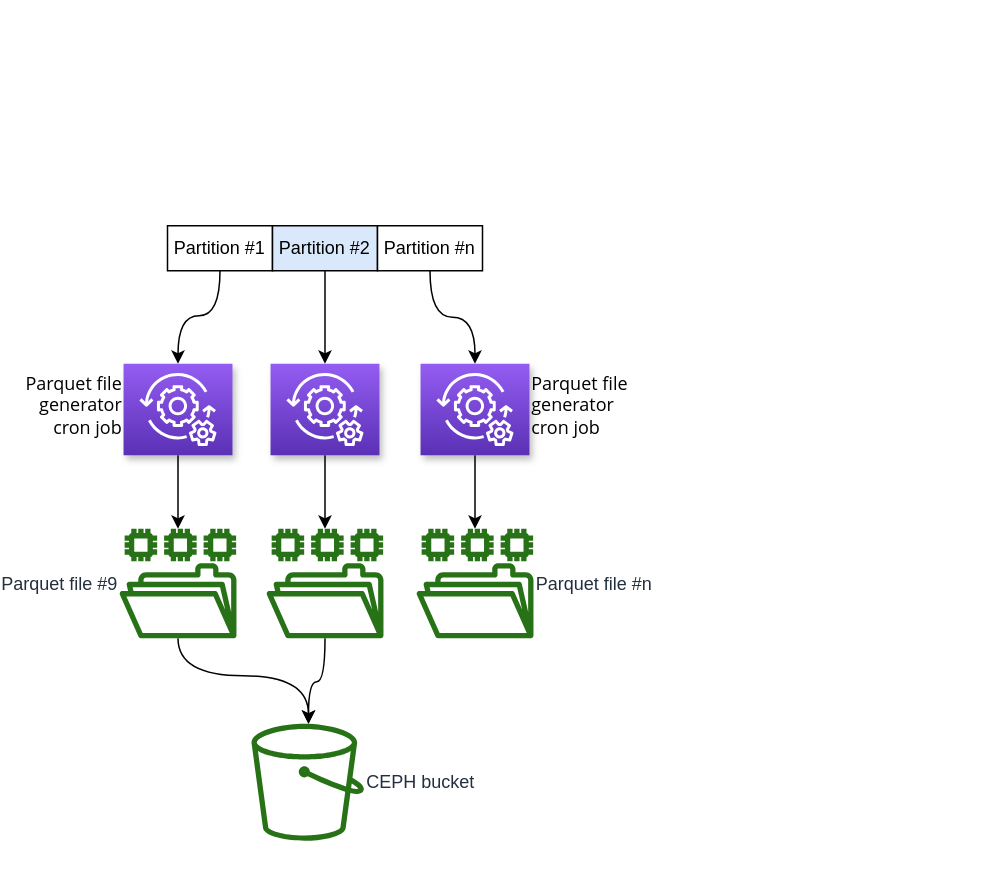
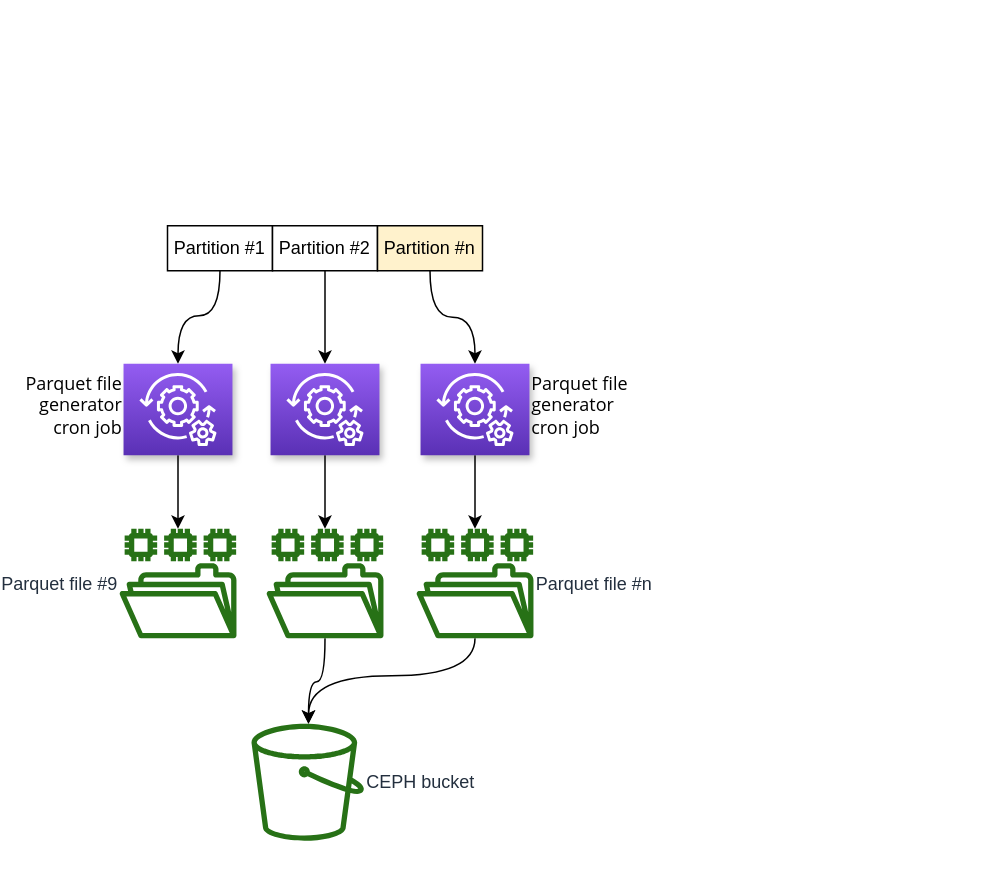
- <mxCell id="11" value="Partition #2" style="rounded=0;whiteSpace=wrap;html=1;fillColor=#dae8fc;" vertex="1" parent="1"><mxGeometry x="122" y="150" width="70" height="30" as="geometry" /></mxCell>
+ <mxCell id="11" value="Partition #2" style="rounded=0;whiteSpace=wrap;html=1;" vertex="1" parent="1"><mxGeometry x="122" y="150" width="70" height="30" as="geometry" /></mxCell>
- <mxCell id="13" value="Partition #n" style="rounded=0;whiteSpace=wrap;html=1;" vertex="1" parent="1"><mxGeometry x="192" y="150" width="70" height="30" as="geometry" /></mxCell>
+ <mxCell id="13" value="Partition #n" style="rounded=0;whiteSpace=wrap;html=1;fillColor=#fff2cc;" vertex="1" parent="1"><mxGeometry x="192" y="150" width="70" height="30" as="geometry" /></mxCell>
- <mxCell id="6" value="" style="edgeStyle=orthogonalEdgeStyle;orthogonalLoop=1;jettySize=auto;html=1;curved=1;" parent="1" source="7" target="8" edge="1"><mxGeometry relative="1" as="geometry"><Array as="points"><mxPoint x="59" y="450" /><mxPoint x="146" y="450" /></Array></mxGeometry></mxCell>
+ <mxCell id="20" value="" style="edgeStyle=orthogonalEdgeStyle;orthogonalLoop=1;jettySize=auto;html=1;curved=1;" edge="1" parent="1" source="21" target="8"><mxGeometry relative="1" as="geometry"><mxPoint x="257" y="505" as="targetPoint" /><Array as="points"><mxPoint x="257" y="450" /><mxPoint x="146" y="450" /></Array></mxGeometry></mxCell>
